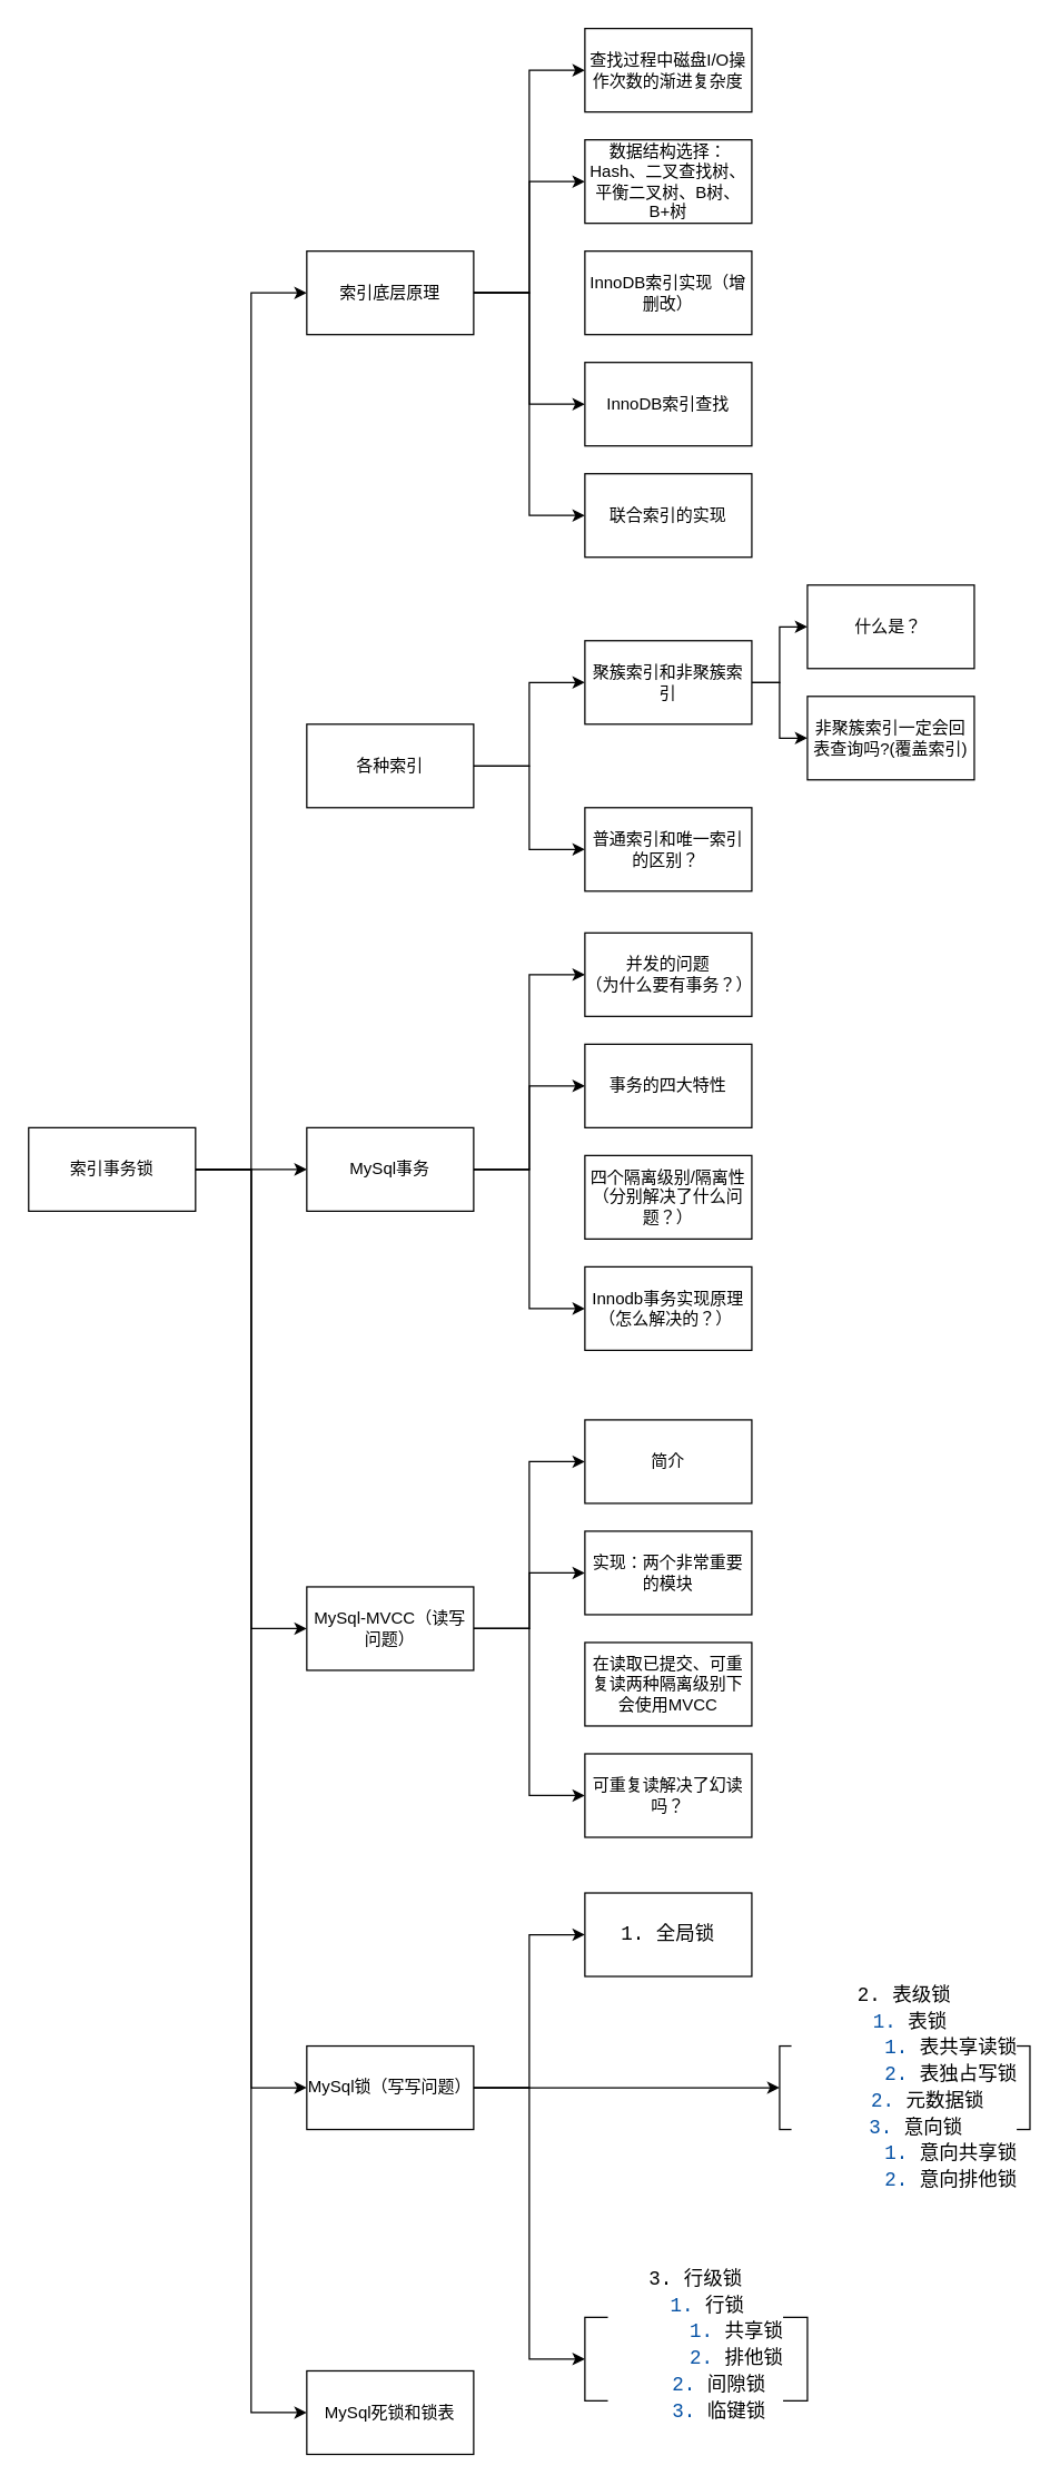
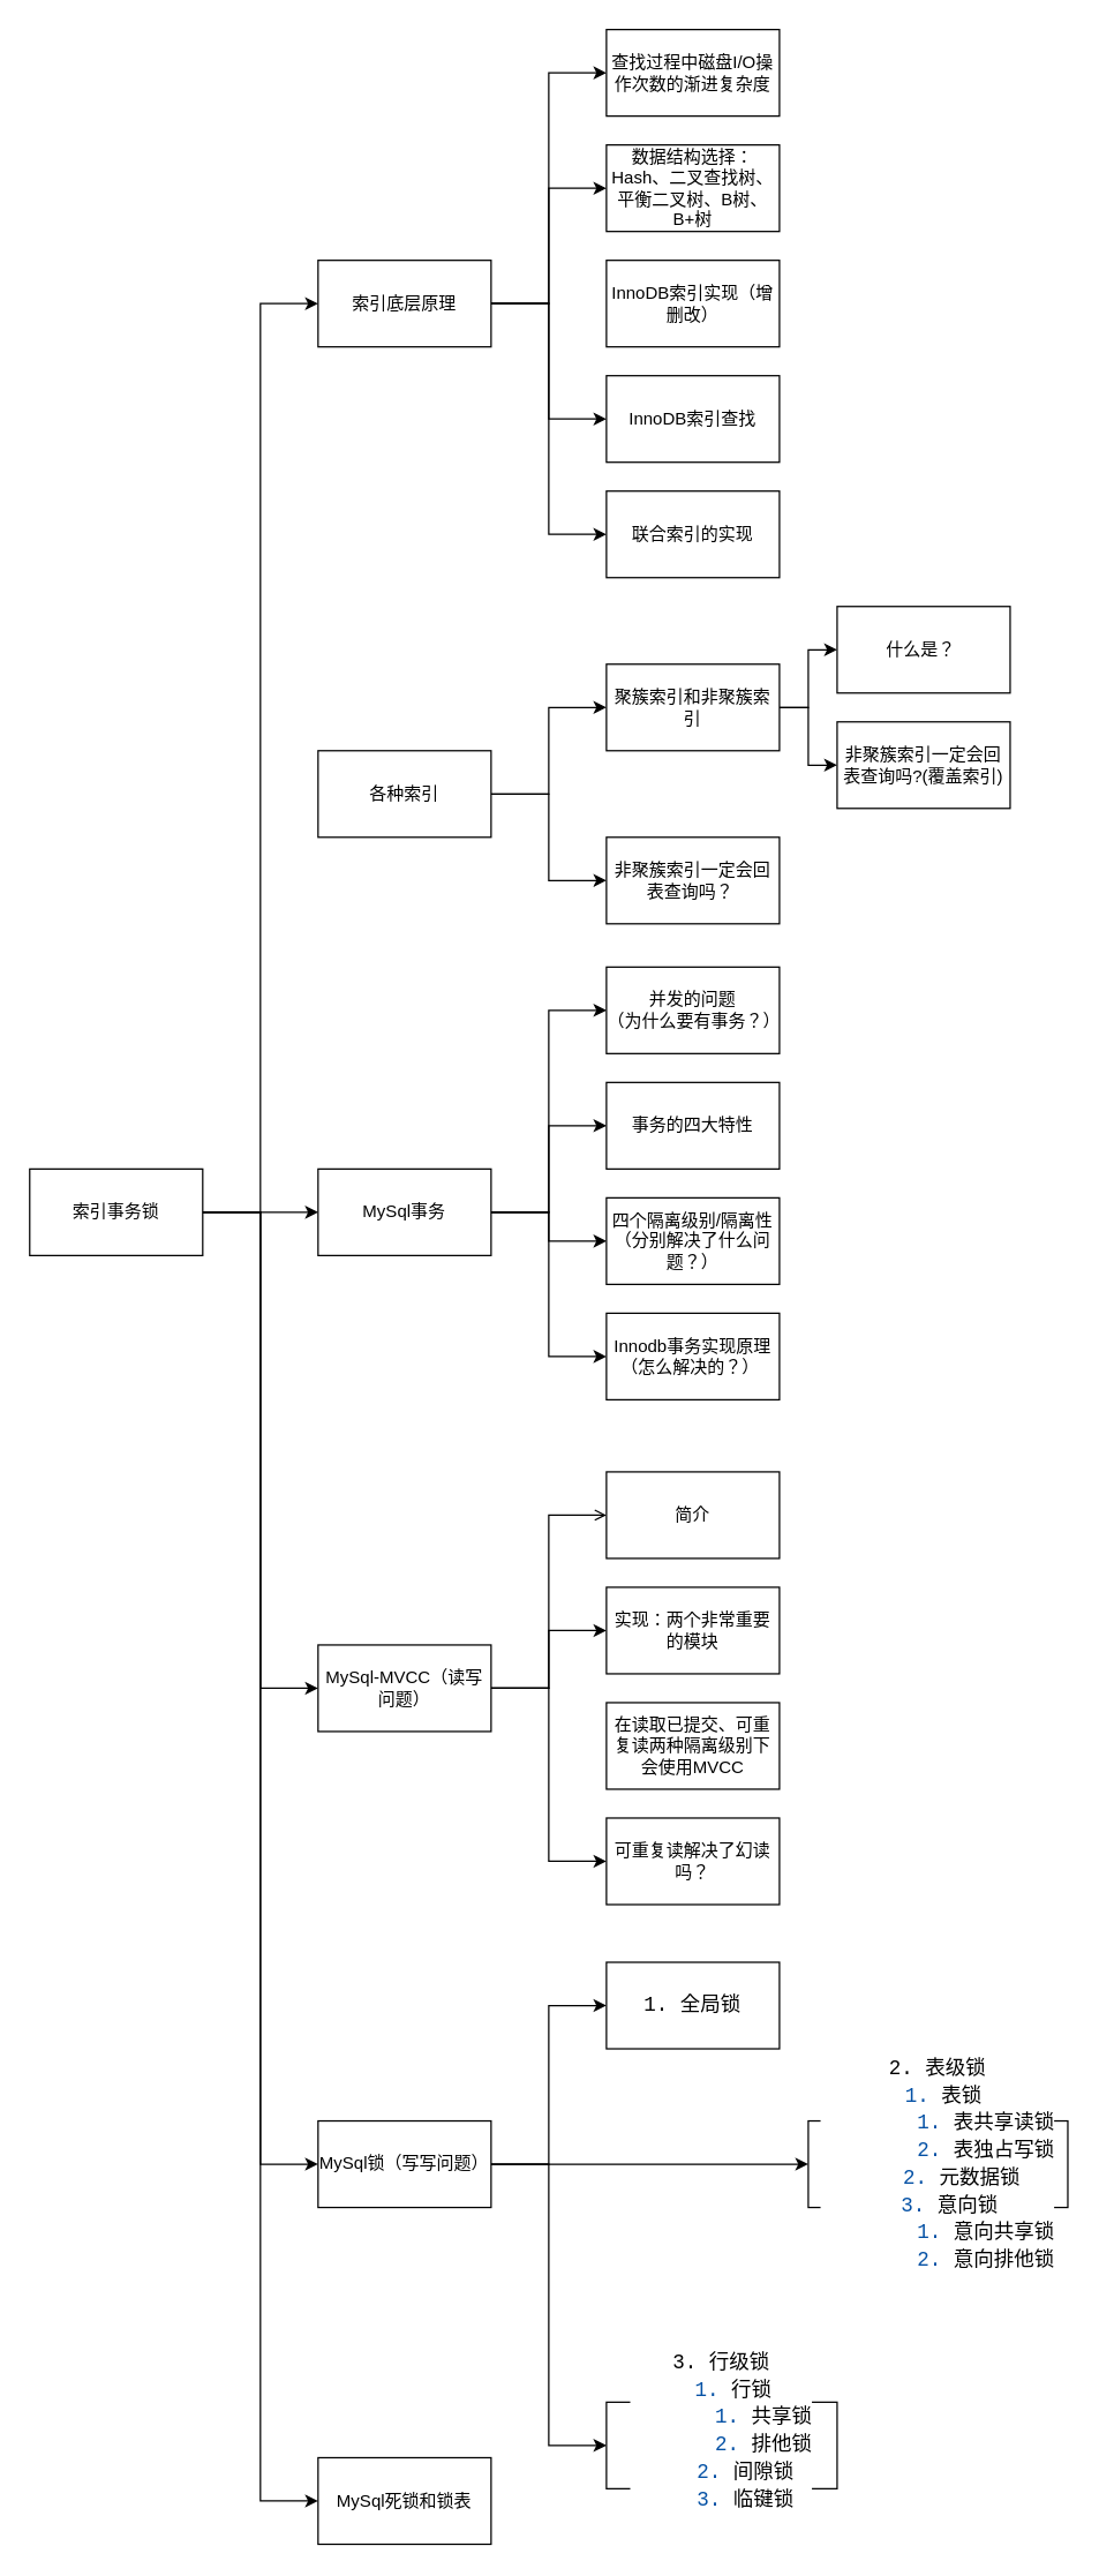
- <mxCell id="38" value="普通索引和唯一索引的区别？&amp;nbsp;" style="rounded=0;whiteSpace=wrap;html=1;" parent="1" vertex="1"><mxGeometry x="420" y="580" width="120" height="60" as="geometry" /></mxCell>
+ <mxCell id="38" value="非聚簇索引一定会回表查询吗？&amp;nbsp;" style="rounded=0;whiteSpace=wrap;html=1;" parent="1" vertex="1"><mxGeometry x="420" y="580" width="120" height="60" as="geometry" /></mxCell>
+ <mxCell id="18" style="edgeStyle=orthogonalEdgeStyle;rounded=0;orthogonalLoop=1;jettySize=auto;html=1;" parent="1" source="20" target="44" edge="1"><mxGeometry relative="1" as="geometry" /></mxCell>
- <mxCell id="21" value="" style="edgeStyle=orthogonalEdgeStyle;rounded=0;orthogonalLoop=1;jettySize=auto;html=1;entryX=0;entryY=0.5;entryDx=0;entryDy=0;" parent="1" source="24" target="45" edge="1"><mxGeometry relative="1" as="geometry" /></mxCell>
+ <mxCell id="21" value="" style="edgeStyle=orthogonalEdgeStyle;rounded=0;orthogonalLoop=1;jettySize=auto;html=1;entryX=0;entryY=0.5;entryDx=0;entryDy=0;endArrow=open;" parent="1" source="24" target="45" edge="1"><mxGeometry relative="1" as="geometry" /></mxCell>
